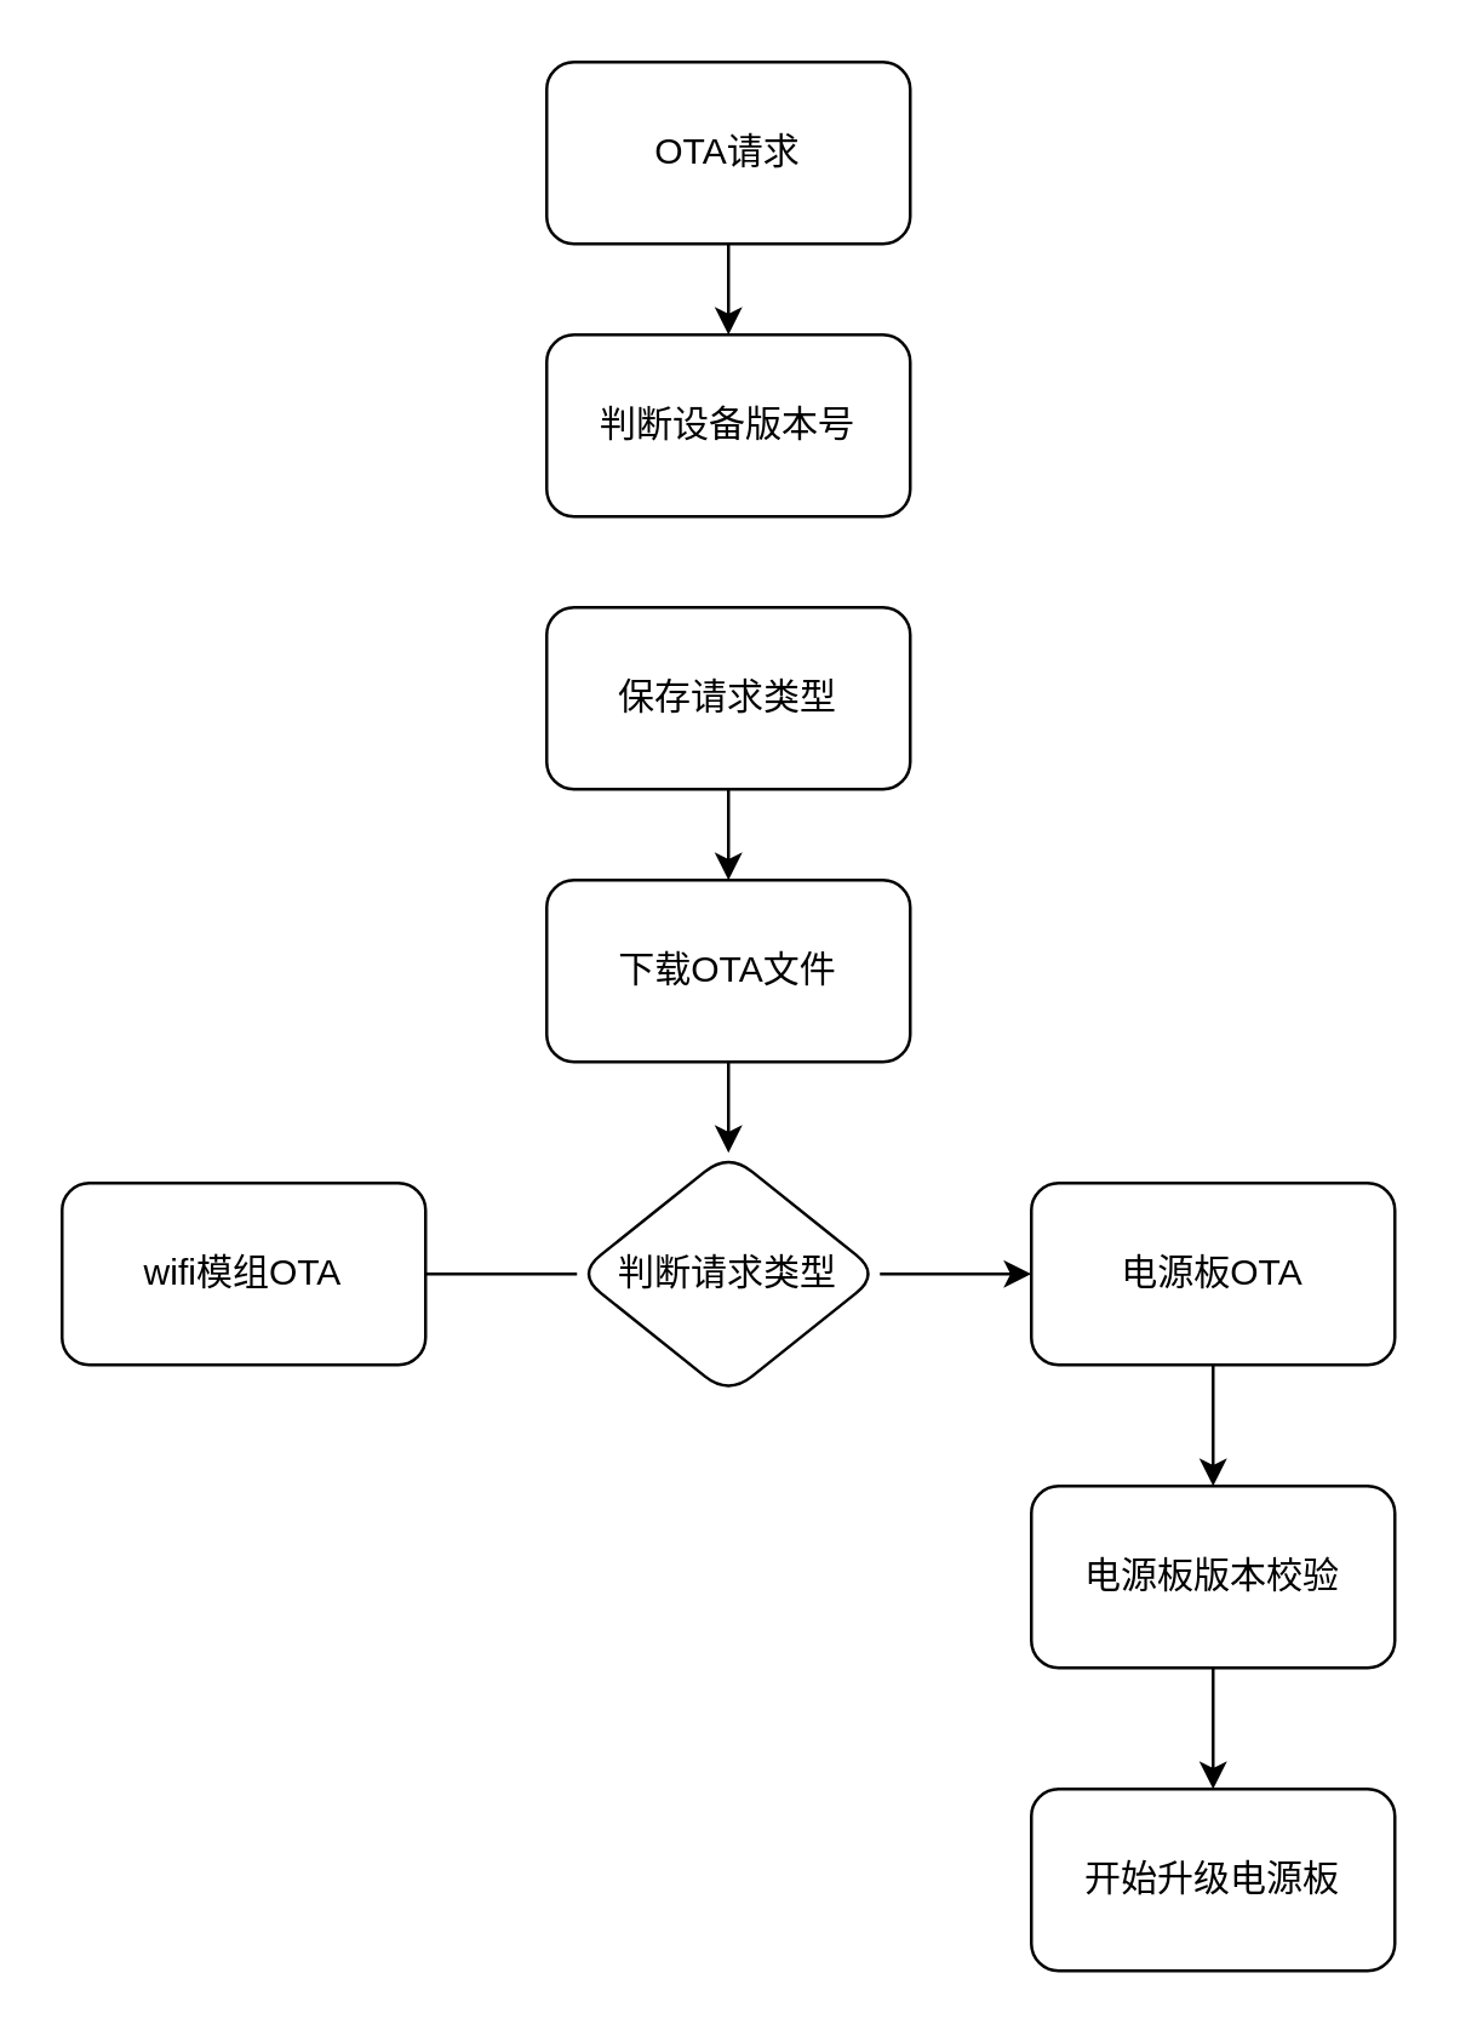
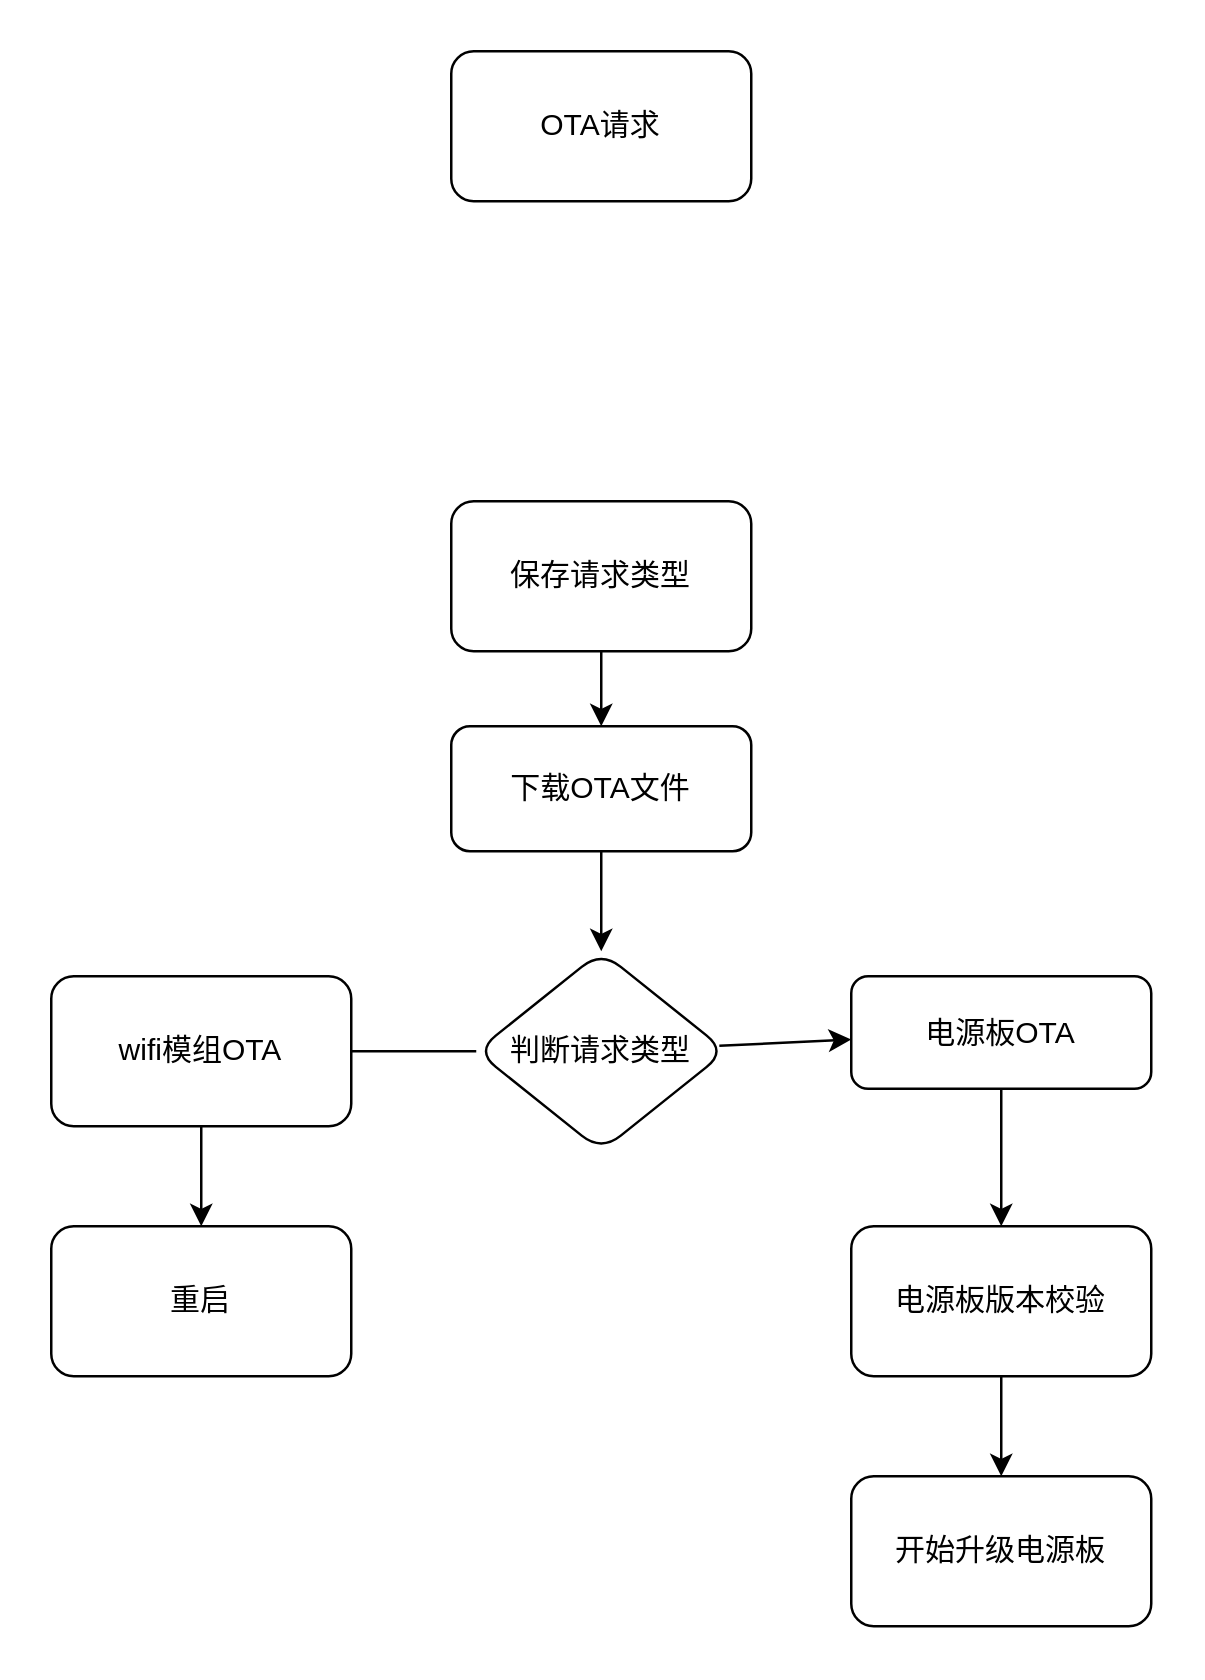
- <mxCell id="2" value="" style="edgeStyle=none;html=1;" edge="1" parent="1" source="3" target="4"><mxGeometry relative="1" as="geometry" /></mxCell>
- <mxCell id="4" value="判断设备版本号" style="whiteSpace=wrap;html=1;rounded=1;" vertex="1" parent="1"><mxGeometry x="180" y="110" width="120" height="60" as="geometry" /></mxCell>
- <mxCell id="8" value="下载OTA文件" style="whiteSpace=wrap;html=1;rounded=1;" vertex="1" parent="1"><mxGeometry x="180" y="290" width="120" height="60" as="geometry" /></mxCell>
+ <mxCell id="8" value="下载OTA文件" style="whiteSpace=wrap;html=1;rounded=1;" vertex="1" parent="1"><mxGeometry x="180" y="290" width="120" height="50" as="geometry" /></mxCell>
- <mxCell id="13" value="电源板OTA" style="whiteSpace=wrap;html=1;rounded=1;" vertex="1" parent="1"><mxGeometry x="340" y="390" width="120" height="60" as="geometry" /></mxCell>
+ <mxCell id="13" value="电源板OTA" style="whiteSpace=wrap;html=1;rounded=1;" vertex="1" parent="1"><mxGeometry x="340" y="390" width="120" height="45" as="geometry" /></mxCell>
+ <mxCell id="14" value="" style="edgeStyle=none;html=1;" edge="1" parent="1" source="15" target="16"><mxGeometry relative="1" as="geometry" /></mxCell>
+ <mxCell id="16" value="重启" style="whiteSpace=wrap;html=1;rounded=1;" vertex="1" parent="1"><mxGeometry x="20" y="490" width="120" height="60" as="geometry" /></mxCell>
